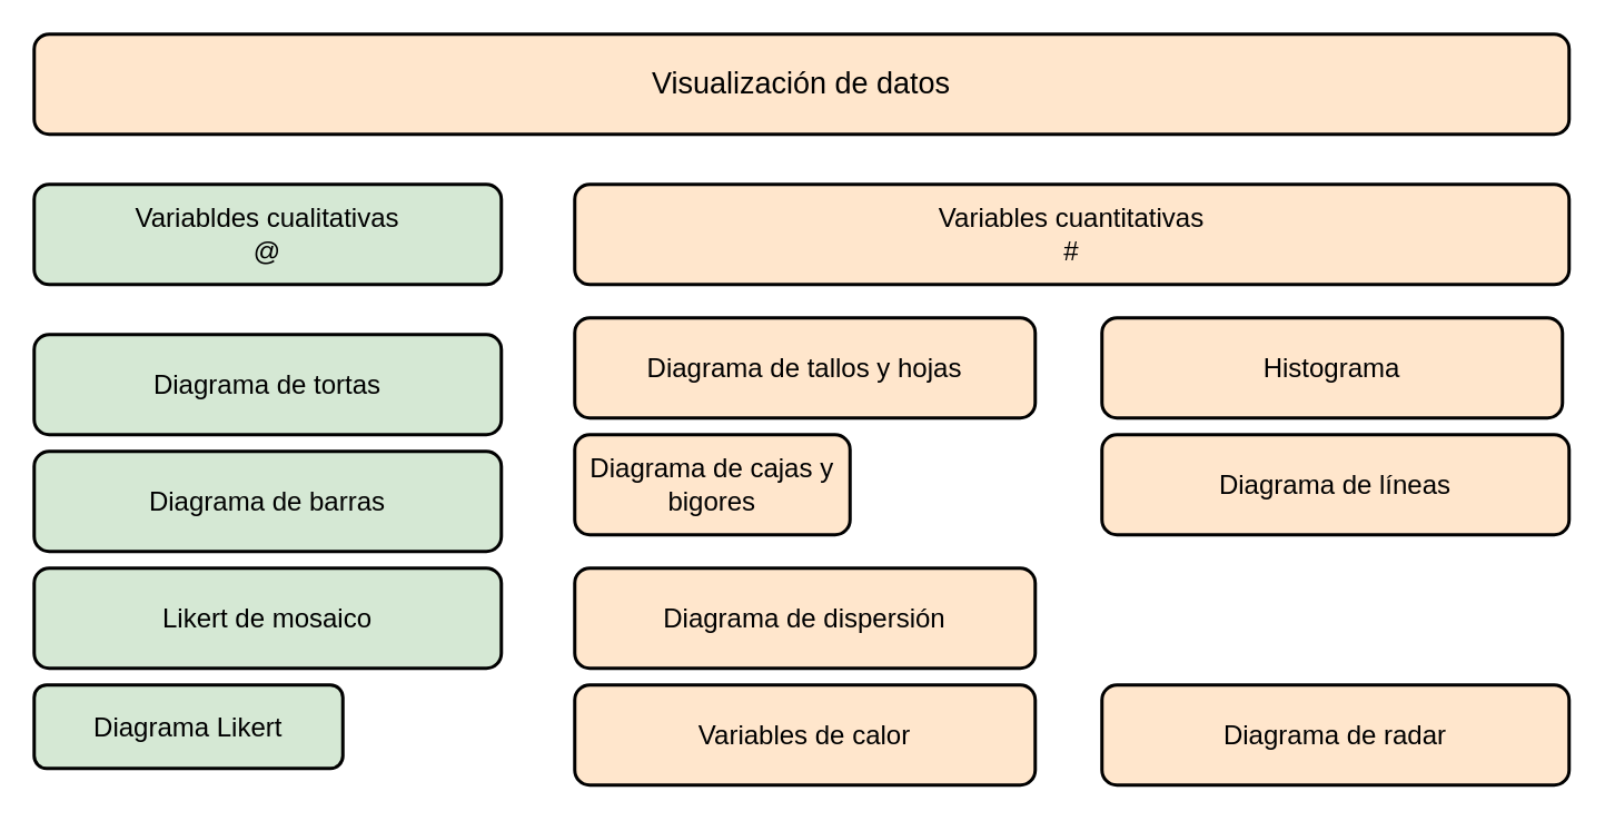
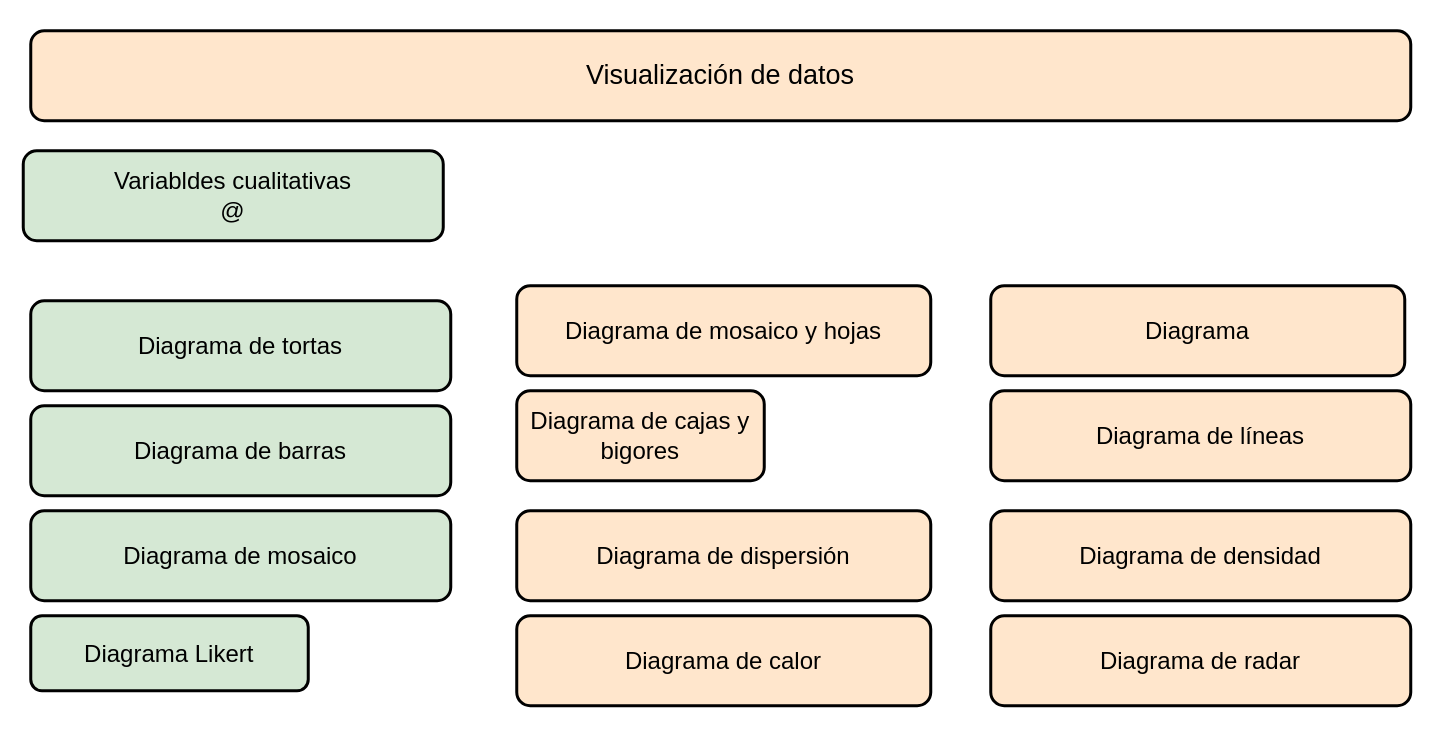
- <mxCell id="3" value="Variabldes cualitativas&lt;br style=&quot;font-size: 16px;&quot;&gt;@" style="rounded=1;whiteSpace=wrap;html=1;strokeColor=#000000;fontSize=16;fillColor=#d5e8d4;strokeWidth=2;" vertex="1" parent="1"><mxGeometry x="20" y="110" width="280" height="60" as="geometry" /></mxCell>
+ <mxCell id="3" value="Variabldes cualitativas&lt;br style=&quot;font-size: 16px;&quot;&gt;@" style="rounded=1;whiteSpace=wrap;html=1;strokeColor=#000000;fontSize=16;fillColor=#d5e8d4;strokeWidth=2;" vertex="1" parent="1"><mxGeometry x="15" y="100" width="280" height="60" as="geometry" /></mxCell>
- <mxCell id="4" value="Variables cuantitativas&lt;br style=&quot;font-size: 16px;&quot;&gt;#" style="rounded=1;whiteSpace=wrap;html=1;strokeColor=#000000;fontSize=16;fillColor=#ffe6cc;strokeWidth=2;" vertex="1" parent="1"><mxGeometry x="344" y="110" width="596" height="60" as="geometry" /></mxCell>
- <mxCell id="9" value="Diagrama de tallos y hojas" style="rounded=1;whiteSpace=wrap;html=1;strokeColor=#000000;fontSize=16;fillColor=#ffe6cc;strokeWidth=2;" vertex="1" parent="1"><mxGeometry x="344" y="190" width="276" height="60" as="geometry" /></mxCell>
+ <mxCell id="9" value="Diagrama de mosaico y hojas" style="rounded=1;whiteSpace=wrap;html=1;strokeColor=#000000;fontSize=16;fillColor=#ffe6cc;strokeWidth=2;" vertex="1" parent="1"><mxGeometry x="344" y="190" width="276" height="60" as="geometry" /></mxCell>
- <mxCell id="14" value="Histograma" style="rounded=1;whiteSpace=wrap;html=1;strokeColor=#000000;fontSize=16;fillColor=#ffe6cc;strokeWidth=2;" vertex="1" parent="1"><mxGeometry x="660" y="190" width="276" height="60" as="geometry" /></mxCell>
+ <mxCell id="14" value="Diagrama" style="rounded=1;whiteSpace=wrap;html=1;strokeColor=#000000;fontSize=16;fillColor=#ffe6cc;strokeWidth=2;" vertex="1" parent="1"><mxGeometry x="660" y="190" width="276" height="60" as="geometry" /></mxCell>
- <mxCell id="7" value="Likert de mosaico" style="rounded=1;whiteSpace=wrap;html=1;strokeColor=#000000;fontSize=16;fillColor=#d5e8d4;strokeWidth=2;" vertex="1" parent="1"><mxGeometry x="20" y="340" width="280" height="60" as="geometry" /></mxCell>
+ <mxCell id="7" value="Diagrama de mosaico" style="rounded=1;whiteSpace=wrap;html=1;strokeColor=#000000;fontSize=16;fillColor=#d5e8d4;strokeWidth=2;" vertex="1" parent="1"><mxGeometry x="20" y="340" width="280" height="60" as="geometry" /></mxCell>
+ <mxCell id="10" value="Diagrama de densidad" style="rounded=1;whiteSpace=wrap;html=1;strokeColor=#000000;fontSize=16;fillColor=#ffe6cc;strokeWidth=2;" vertex="1" parent="1"><mxGeometry x="660" y="340" width="280" height="60" as="geometry" /></mxCell>
- <mxCell id="15" value="Variables de calor" style="rounded=1;whiteSpace=wrap;html=1;strokeColor=#000000;fontSize=16;fillColor=#ffe6cc;strokeWidth=2;" vertex="1" parent="1"><mxGeometry x="344" y="410" width="276" height="60" as="geometry" /></mxCell>
+ <mxCell id="15" value="Diagrama de calor" style="rounded=1;whiteSpace=wrap;html=1;strokeColor=#000000;fontSize=16;fillColor=#ffe6cc;strokeWidth=2;" vertex="1" parent="1"><mxGeometry x="344" y="410" width="276" height="60" as="geometry" /></mxCell>
